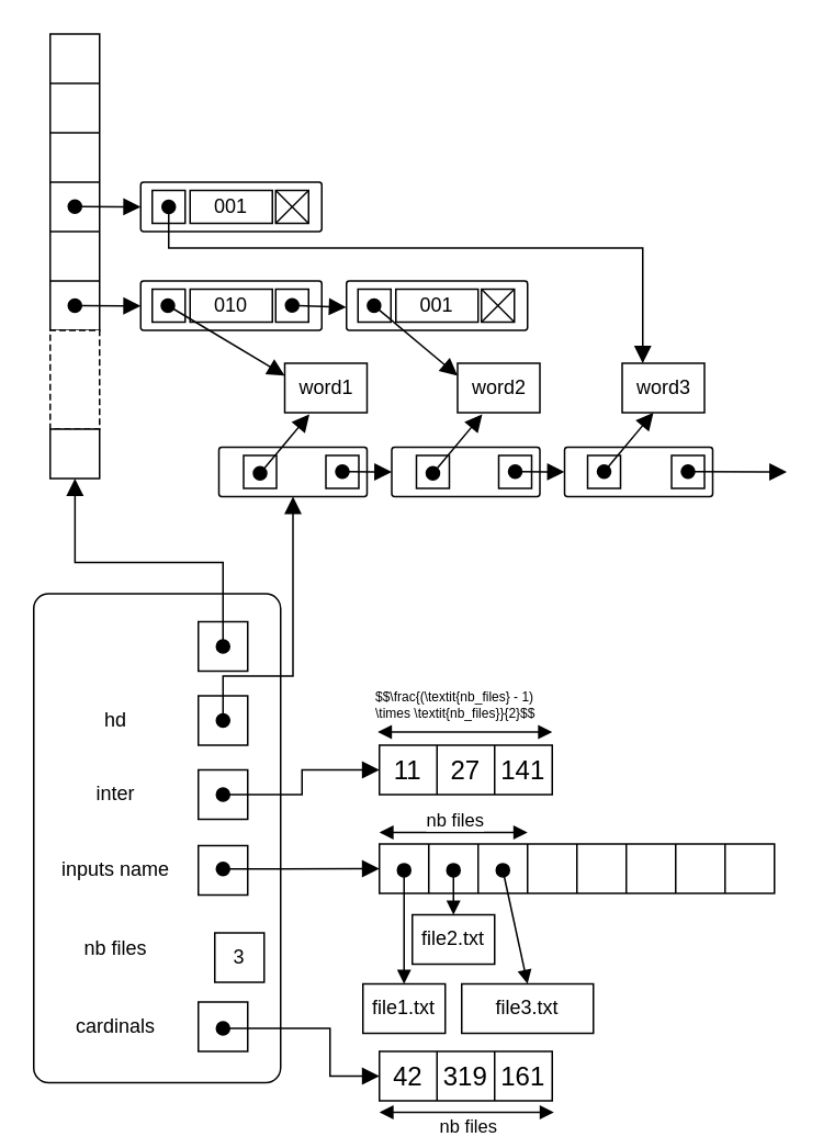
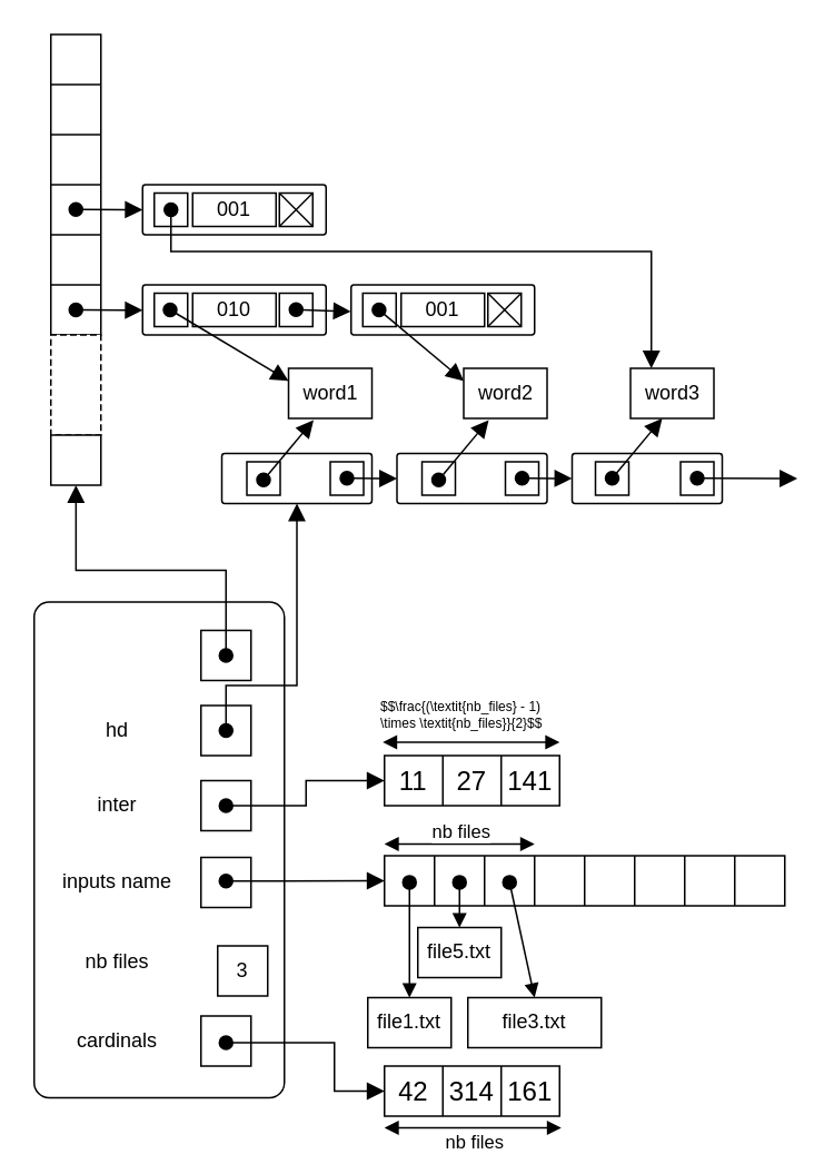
- <mxCell id="27" value="file2.txt" style="rounded=0;whiteSpace=wrap;html=1;" parent="1" vertex="1"><mxGeometry x="250" y="555" width="50" height="30" as="geometry" /></mxCell>
+ <mxCell id="27" value="file5.txt" style="rounded=0;whiteSpace=wrap;html=1;" parent="1" vertex="1"><mxGeometry x="250" y="555" width="50" height="30" as="geometry" /></mxCell>
- <mxCell id="33" value="319" style="shape=partialRectangle;html=1;whiteSpace=wrap;connectable=0;strokeColor=inherit;overflow=hidden;fillColor=none;top=0;left=0;bottom=0;right=0;pointerEvents=1;fontSize=16;" parent="31" vertex="1"><mxGeometry x="35" width="35" height="30" as="geometry"><mxRectangle width="35" height="30" as="alternateBounds" /></mxGeometry></mxCell>
+ <mxCell id="33" value="314" style="shape=partialRectangle;html=1;whiteSpace=wrap;connectable=0;strokeColor=inherit;overflow=hidden;fillColor=none;top=0;left=0;bottom=0;right=0;pointerEvents=1;fontSize=16;" parent="31" vertex="1"><mxGeometry x="35" width="35" height="30" as="geometry"><mxRectangle width="35" height="30" as="alternateBounds" /></mxGeometry></mxCell>
